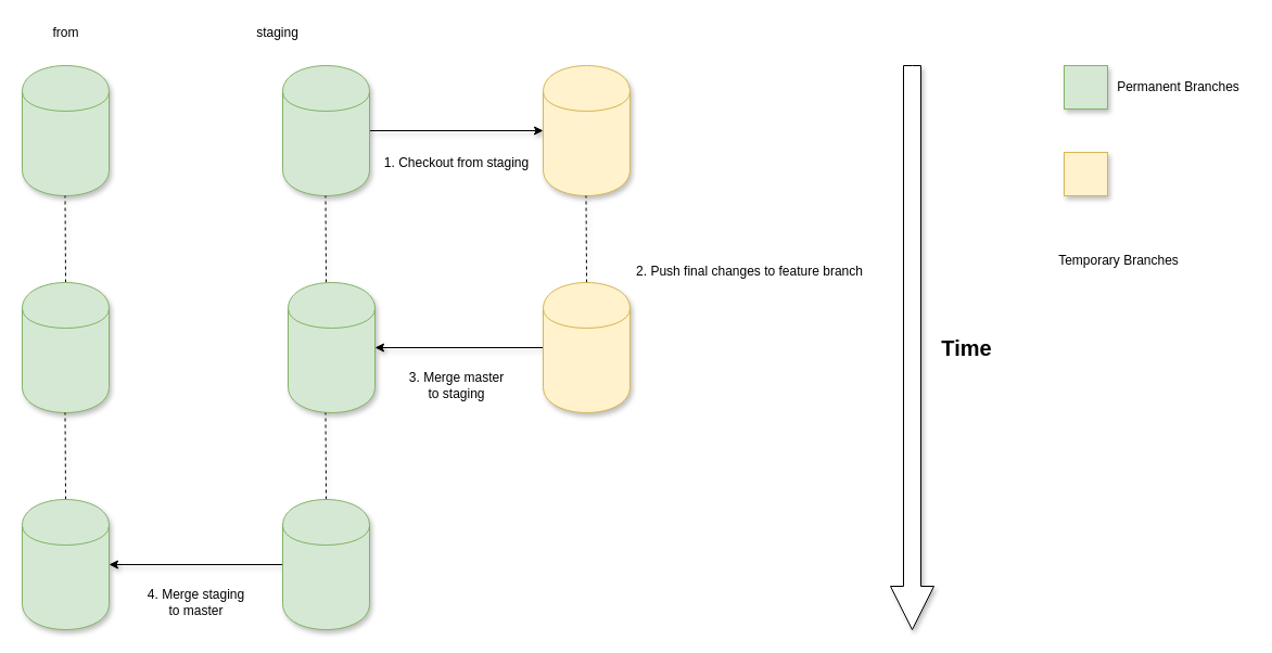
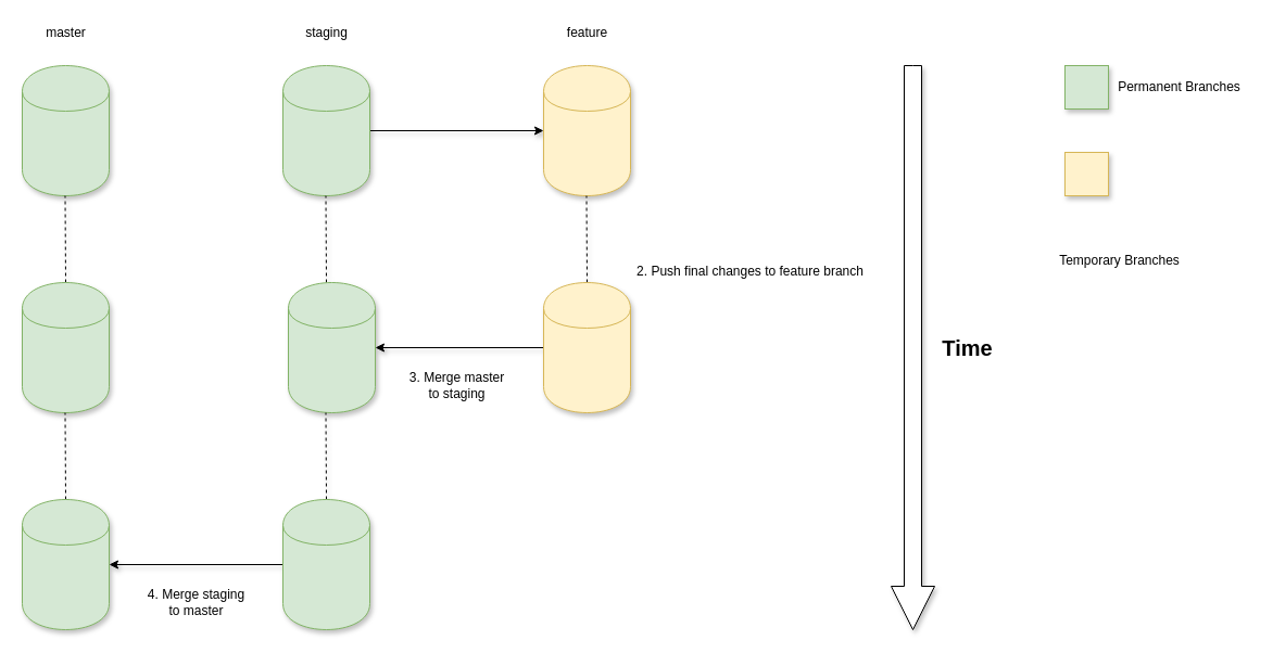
- <mxCell id="10" value="from" style="text;html=1;resizable=0;autosize=1;align=center;verticalAlign=middle;points=[];fillColor=none;strokeColor=none;rounded=0;shadow=1;" vertex="1" parent="1"><mxGeometry x="35" y="20" width="50" height="20" as="geometry" /></mxCell>
+ <mxCell id="10" value="master" style="text;html=1;resizable=0;autosize=1;align=center;verticalAlign=middle;points=[];fillColor=none;strokeColor=none;rounded=0;shadow=1;" vertex="1" parent="1"><mxGeometry x="35" y="20" width="50" height="20" as="geometry" /></mxCell>
- <mxCell id="11" value="staging" style="text;html=1;resizable=0;autosize=1;align=center;verticalAlign=middle;points=[];fillColor=none;strokeColor=none;rounded=0;shadow=1;" vertex="1" parent="1"><mxGeometry x="230" y="20" width="50" height="20" as="geometry" /></mxCell>
+ <mxCell id="11" value="staging" style="text;html=1;resizable=0;autosize=1;align=center;verticalAlign=middle;points=[];fillColor=none;strokeColor=none;rounded=0;shadow=1;" vertex="1" parent="1"><mxGeometry x="275" y="20" width="50" height="20" as="geometry" /></mxCell>
+ <mxCell id="12" value="feature" style="text;html=1;resizable=0;autosize=1;align=center;verticalAlign=middle;points=[];fillColor=none;strokeColor=none;rounded=0;shadow=1;" vertex="1" parent="1"><mxGeometry x="515" y="20" width="50" height="20" as="geometry" /></mxCell>
- <mxCell id="6" value="1. Checkout from staging" style="text;html=1;resizable=0;autosize=1;align=center;verticalAlign=middle;points=[];fillColor=none;strokeColor=none;rounded=0;shadow=1;" vertex="1" parent="1"><mxGeometry x="345" y="140" width="150" height="20" as="geometry" /></mxCell>
